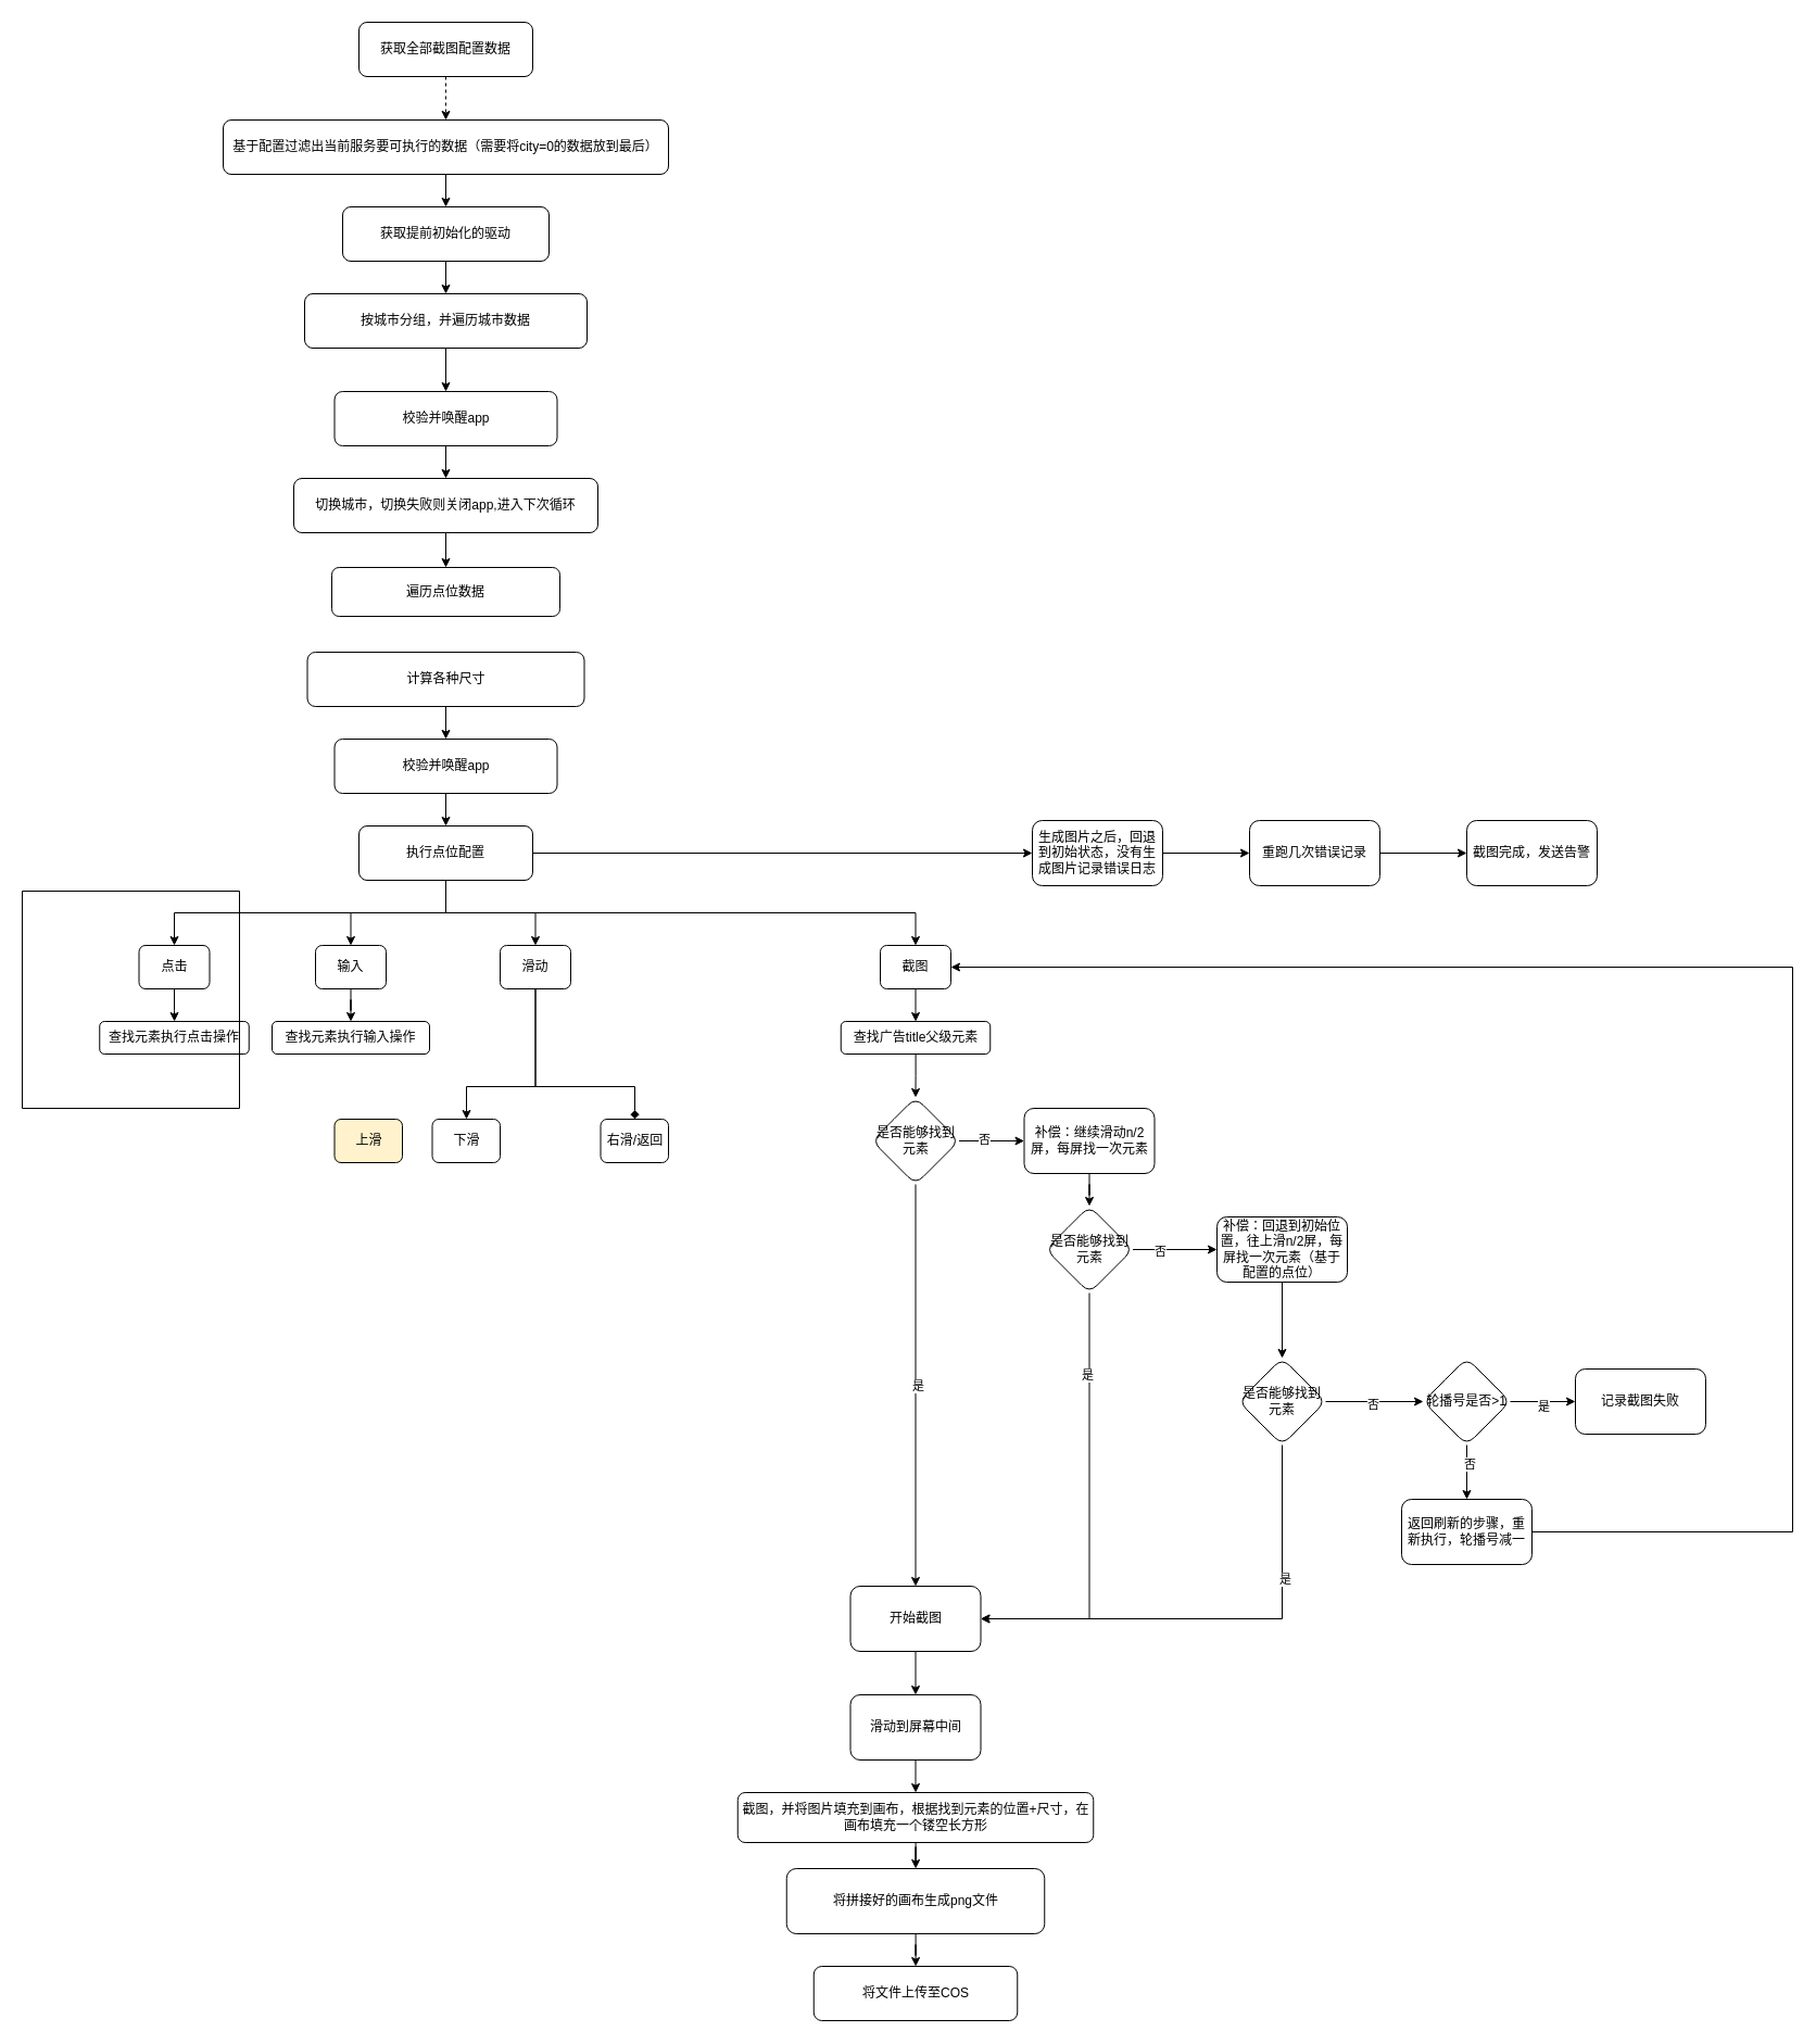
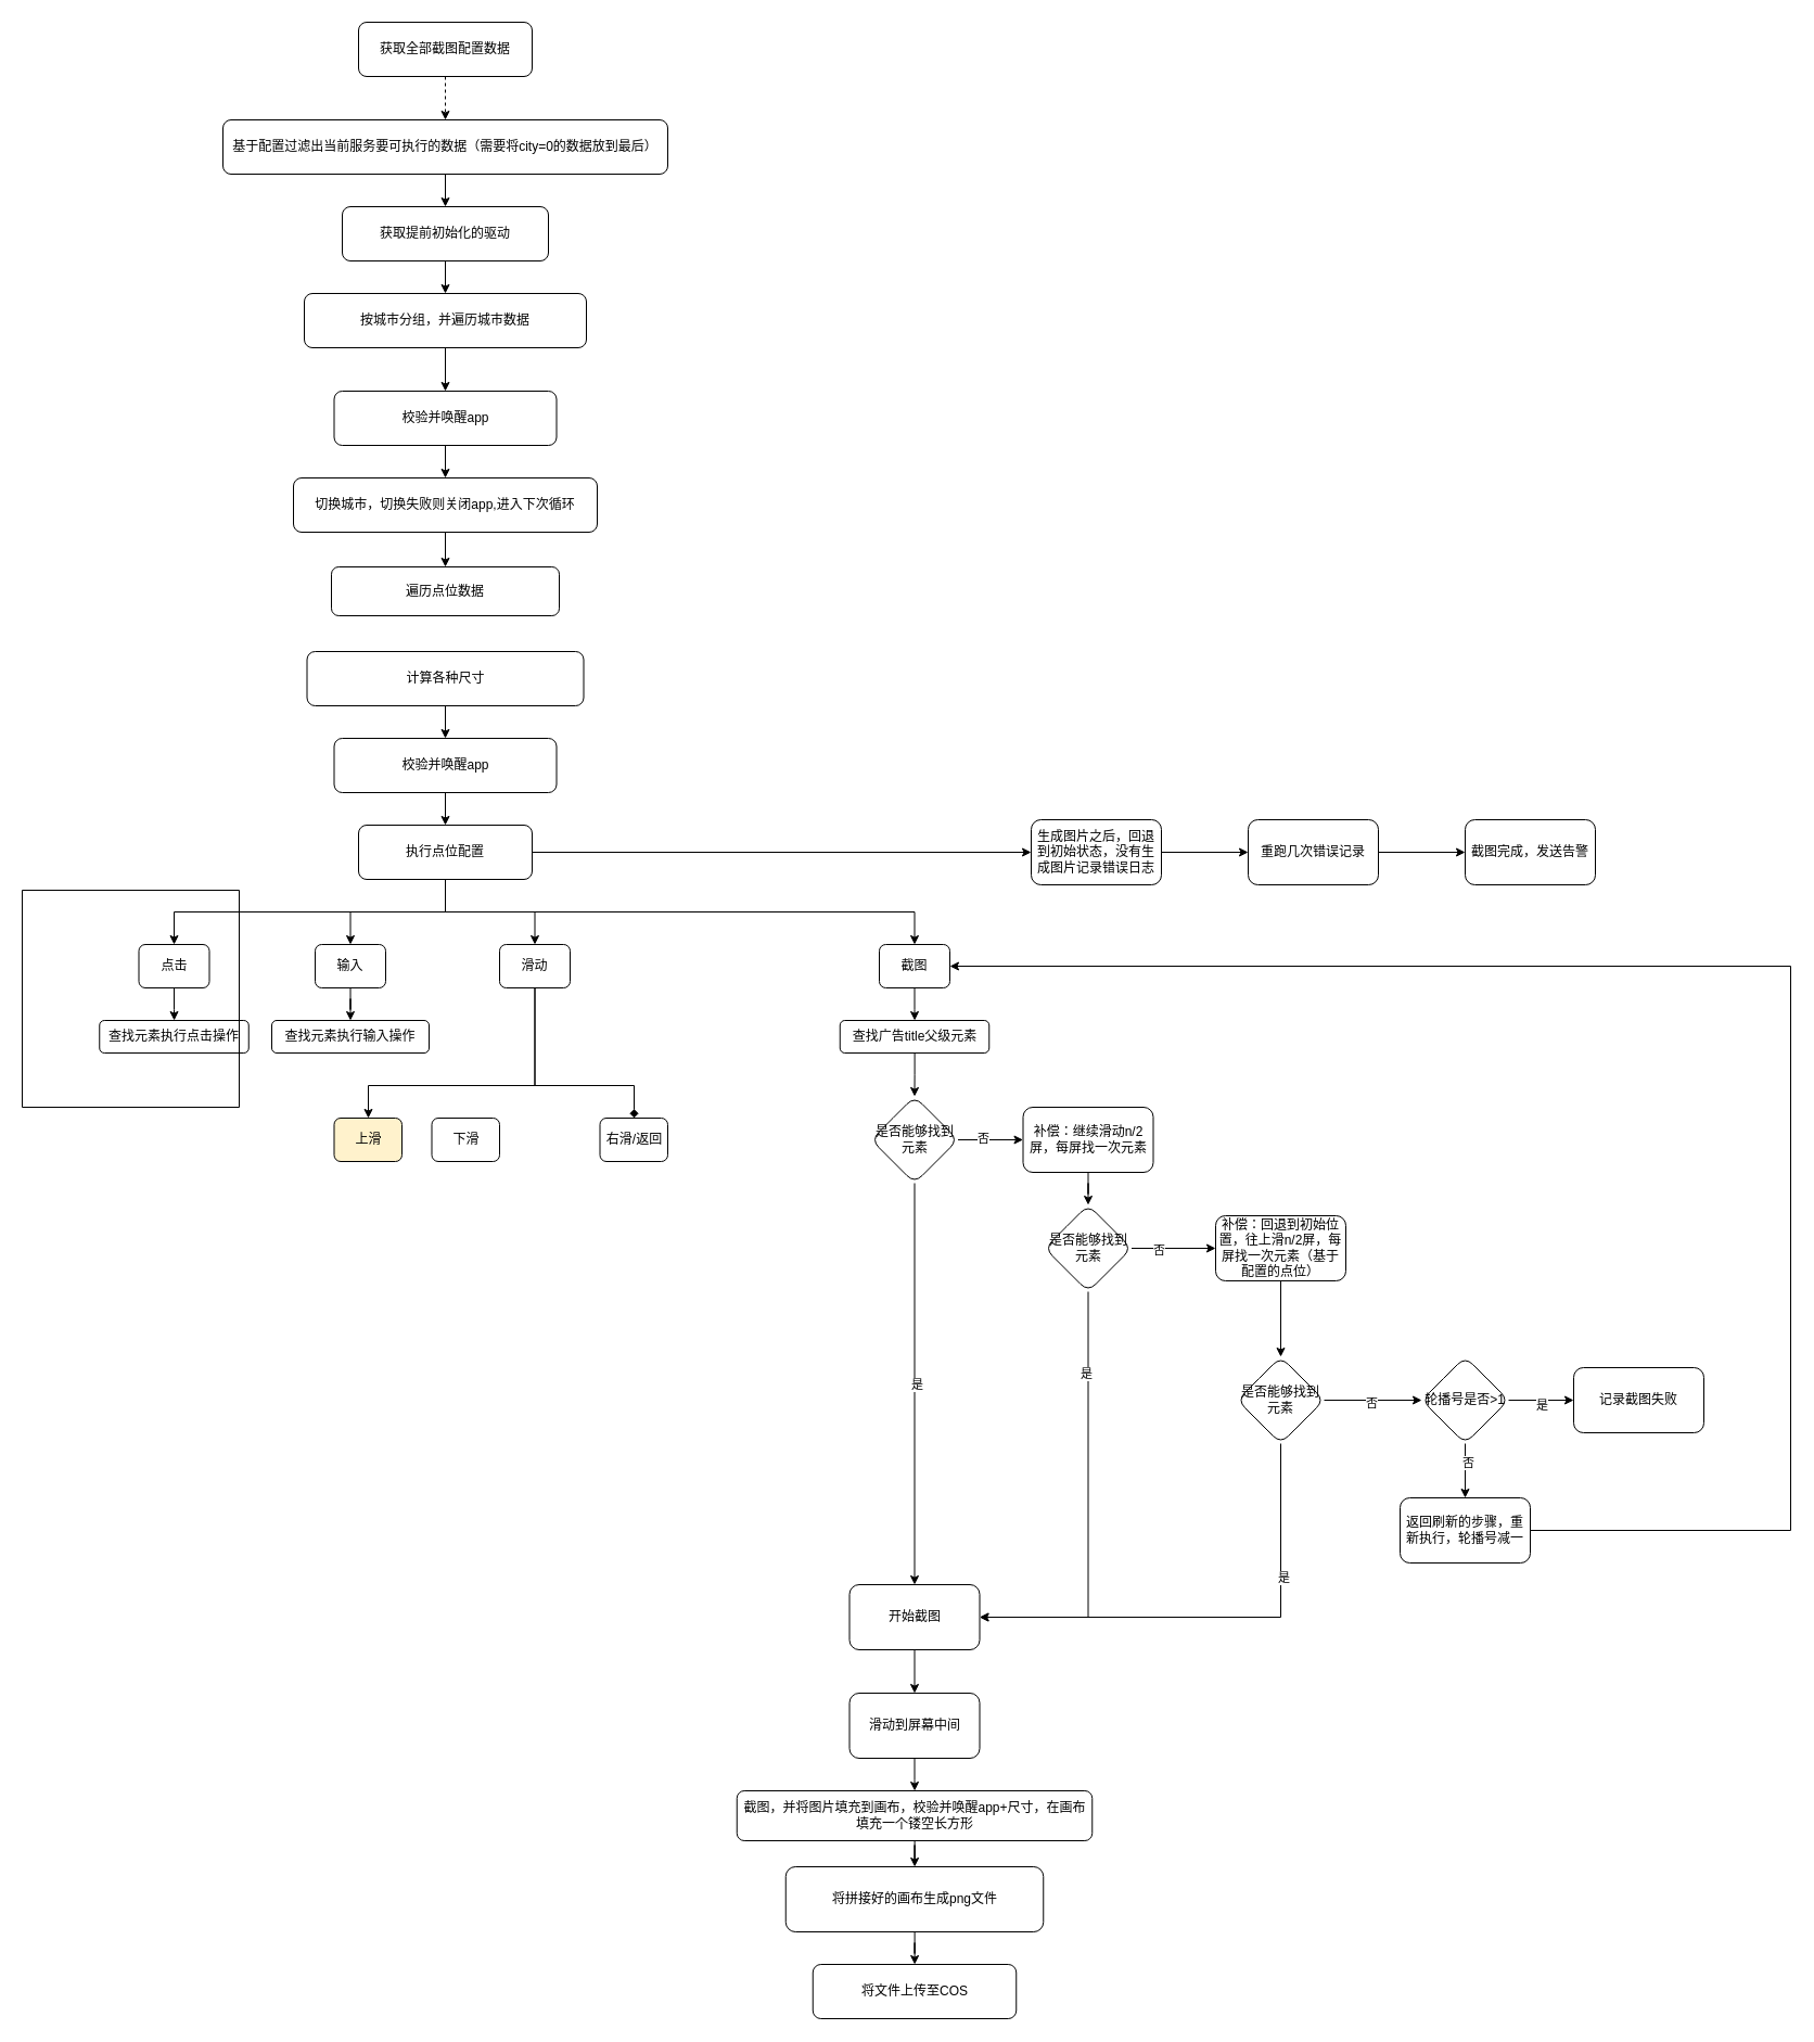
+ <mxCell id="29" value="" style="edgeStyle=orthogonalEdgeStyle;rounded=0;orthogonalLoop=1;jettySize=auto;html=1;" edge="1" parent="1" source="32" target="37"><mxGeometry relative="1" as="geometry"><Array as="points"><mxPoint x="493" y="1000" /><mxPoint x="339" y="1000" /></Array></mxGeometry></mxCell>
- <mxCell id="30" style="edgeStyle=orthogonalEdgeStyle;rounded=0;orthogonalLoop=1;jettySize=auto;html=1;" edge="1" parent="1" source="32" target="38"><mxGeometry relative="1" as="geometry"><Array as="points"><mxPoint x="493" y="1000" /><mxPoint x="429" y="1000" /></Array></mxGeometry></mxCell>
- <mxCell id="74" value="截图，并将图片填充到画布，根据找到元素的位置+尺寸，在画布填充一个镂空长方形" style="whiteSpace=wrap;html=1;rounded=1;" vertex="1" parent="1"><mxGeometry x="678.75" y="1650" width="327.5" height="46" as="geometry" /></mxCell>
+ <mxCell id="74" value="截图，并将图片填充到画布，校验并唤醒app+尺寸，在画布填充一个镂空长方形" style="whiteSpace=wrap;html=1;rounded=1;" vertex="1" parent="1"><mxGeometry x="678.75" y="1650" width="327.5" height="46" as="geometry" /></mxCell>
